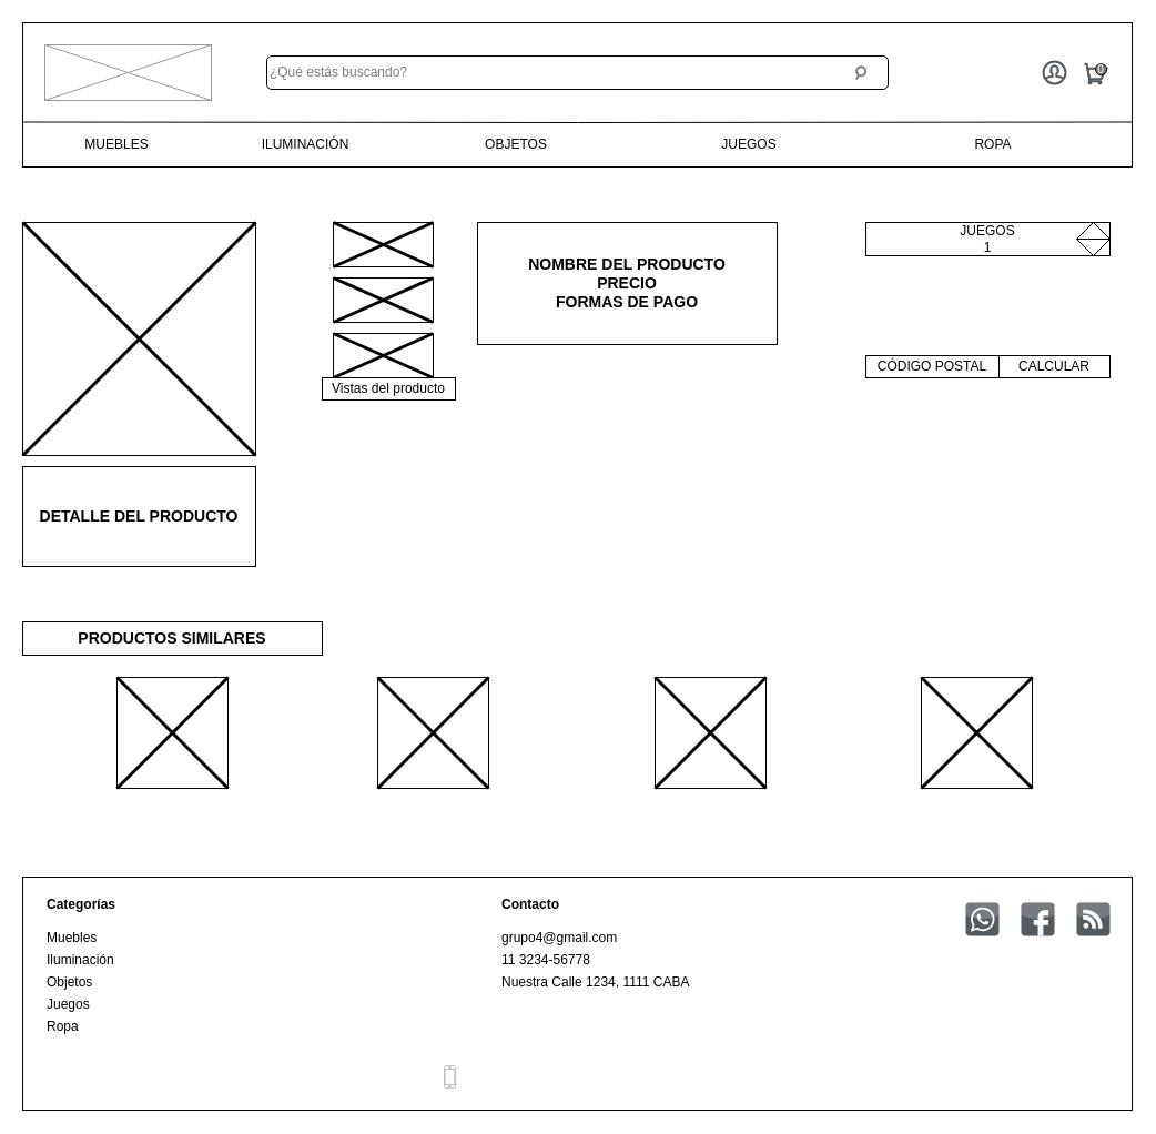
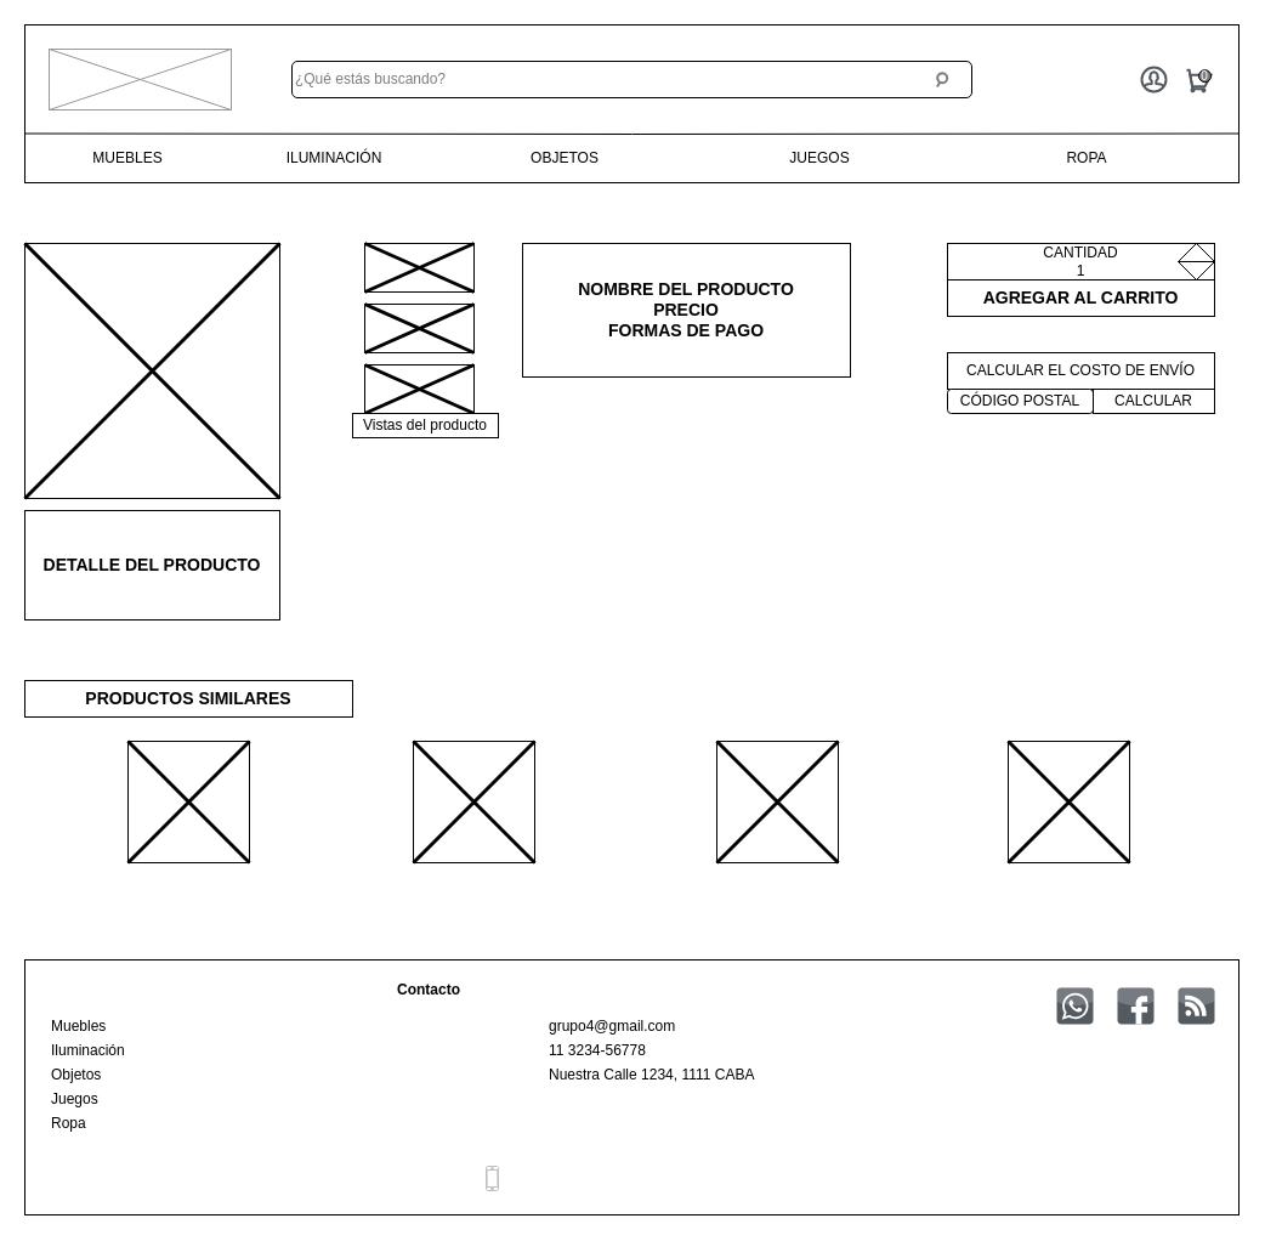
- <mxCell id="41" value="JUEGOS&lt;br&gt;1" style="rounded=0;whiteSpace=wrap;html=1;" parent="1" vertex="1"><mxGeometry x="780" y="200" width="220" height="30" as="geometry" /></mxCell>
+ <mxCell id="41" value="CANTIDAD&lt;br&gt;1" style="rounded=0;whiteSpace=wrap;html=1;" parent="1" vertex="1"><mxGeometry x="780" y="200" width="220" height="30" as="geometry" /></mxCell>
+ <mxCell id="42" value="&lt;font style=&quot;font-size: 14px;&quot;&gt;&lt;b&gt;AGREGAR AL CARRITO&lt;/b&gt;&lt;/font&gt;" style="rounded=0;whiteSpace=wrap;html=1;" parent="1" vertex="1"><mxGeometry x="780" y="230" width="220" height="30" as="geometry" /></mxCell>
+ <mxCell id="45" value="CALCULAR EL COSTO DE ENVÍO" style="rounded=0;whiteSpace=wrap;html=1;" parent="1" vertex="1"><mxGeometry x="780" y="290" width="220" height="30" as="geometry" /></mxCell>
- <mxCell id="46" value="CÓDIGO POSTAL" style="rounded=0;whiteSpace=wrap;html=1;" parent="1" vertex="1"><mxGeometry x="780" y="320" width="120" height="20" as="geometry" /></mxCell>
+ <mxCell id="46" value="CÓDIGO POSTAL" style="whiteSpace=wrap;html=1;rounded=1;" parent="1" vertex="1"><mxGeometry x="780" y="320" width="120" height="20" as="geometry" /></mxCell>
- <mxCell id="23" value="&lt;b&gt;Categorías&lt;/b&gt;" style="text;html=1;strokeColor=none;fillColor=none;align=left;verticalAlign=middle;whiteSpace=wrap;rounded=0;" parent="13" vertex="1"><mxGeometry x="20" y="10" width="120" height="30" as="geometry" /></mxCell>
- <mxCell id="24" value="&lt;b&gt;Contacto&lt;/b&gt;" style="text;html=1;strokeColor=none;fillColor=none;align=left;verticalAlign=middle;whiteSpace=wrap;rounded=0;" parent="13" vertex="1"><mxGeometry x="430" y="10" width="120" height="30" as="geometry" /></mxCell>
+ <mxCell id="24" value="&lt;b&gt;Contacto&lt;/b&gt;" style="text;html=1;strokeColor=none;fillColor=none;align=left;verticalAlign=middle;whiteSpace=wrap;rounded=0;" parent="13" vertex="1"><mxGeometry x="305" y="10" width="120" height="30" as="geometry" /></mxCell>
